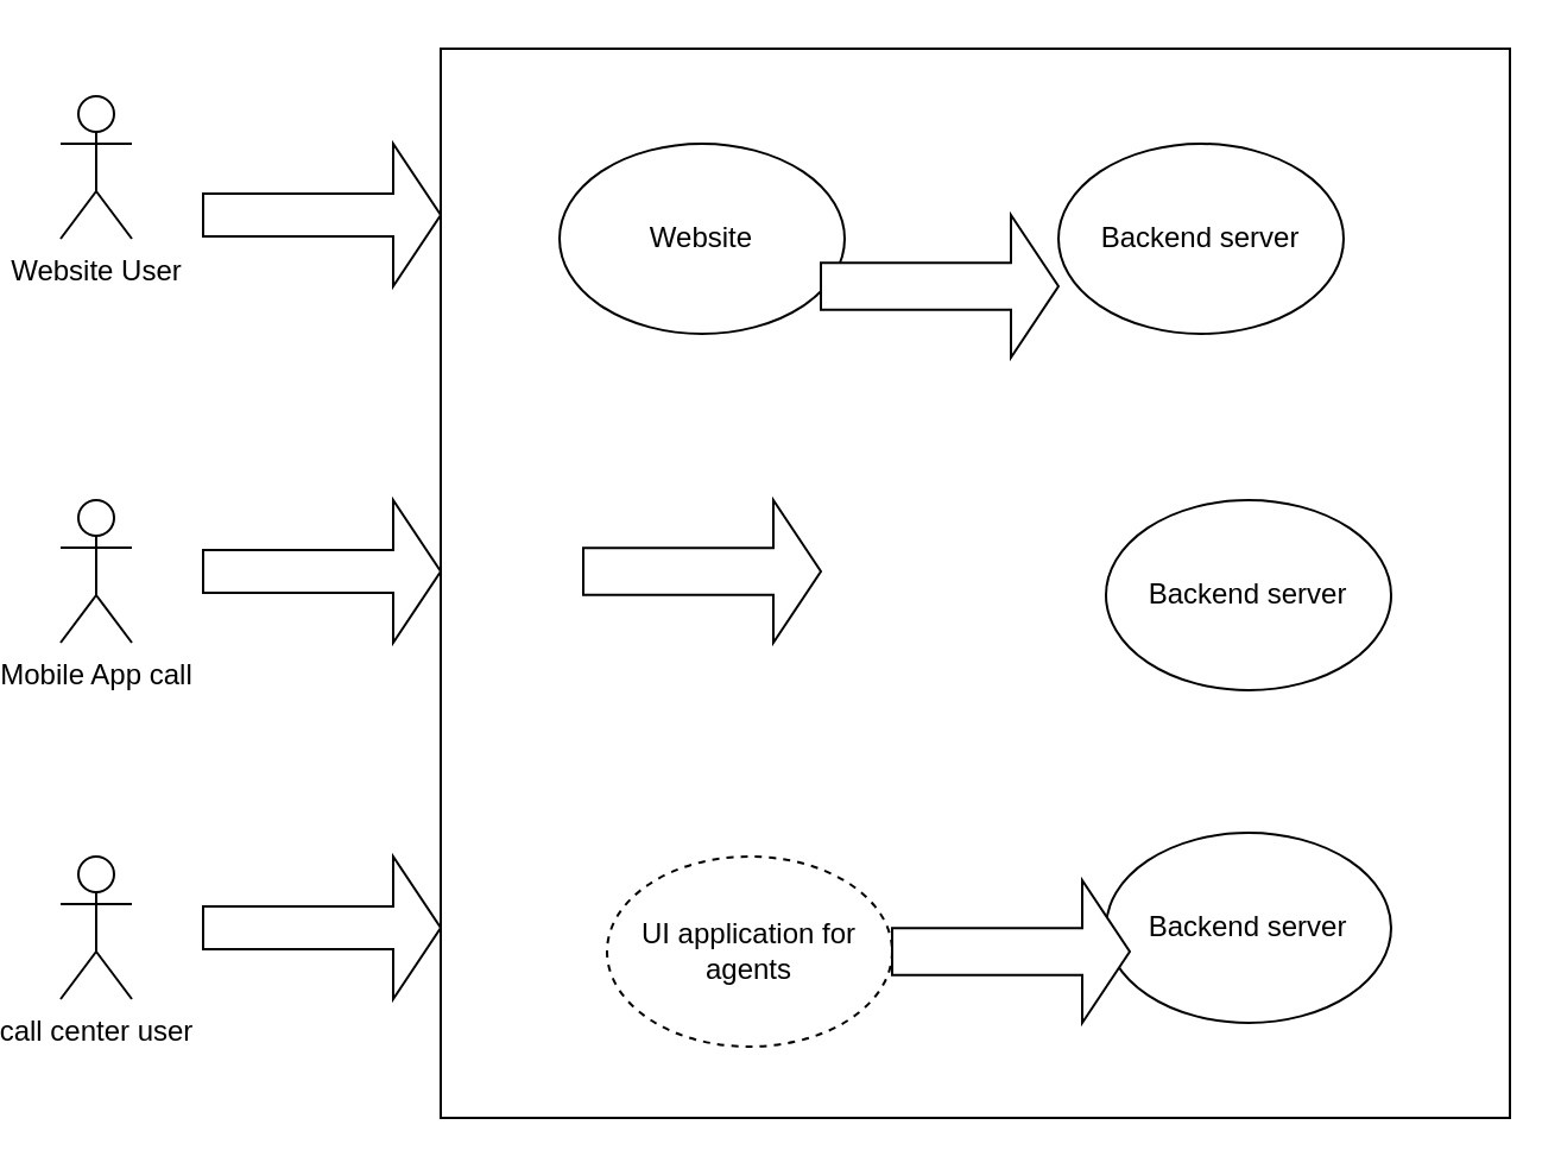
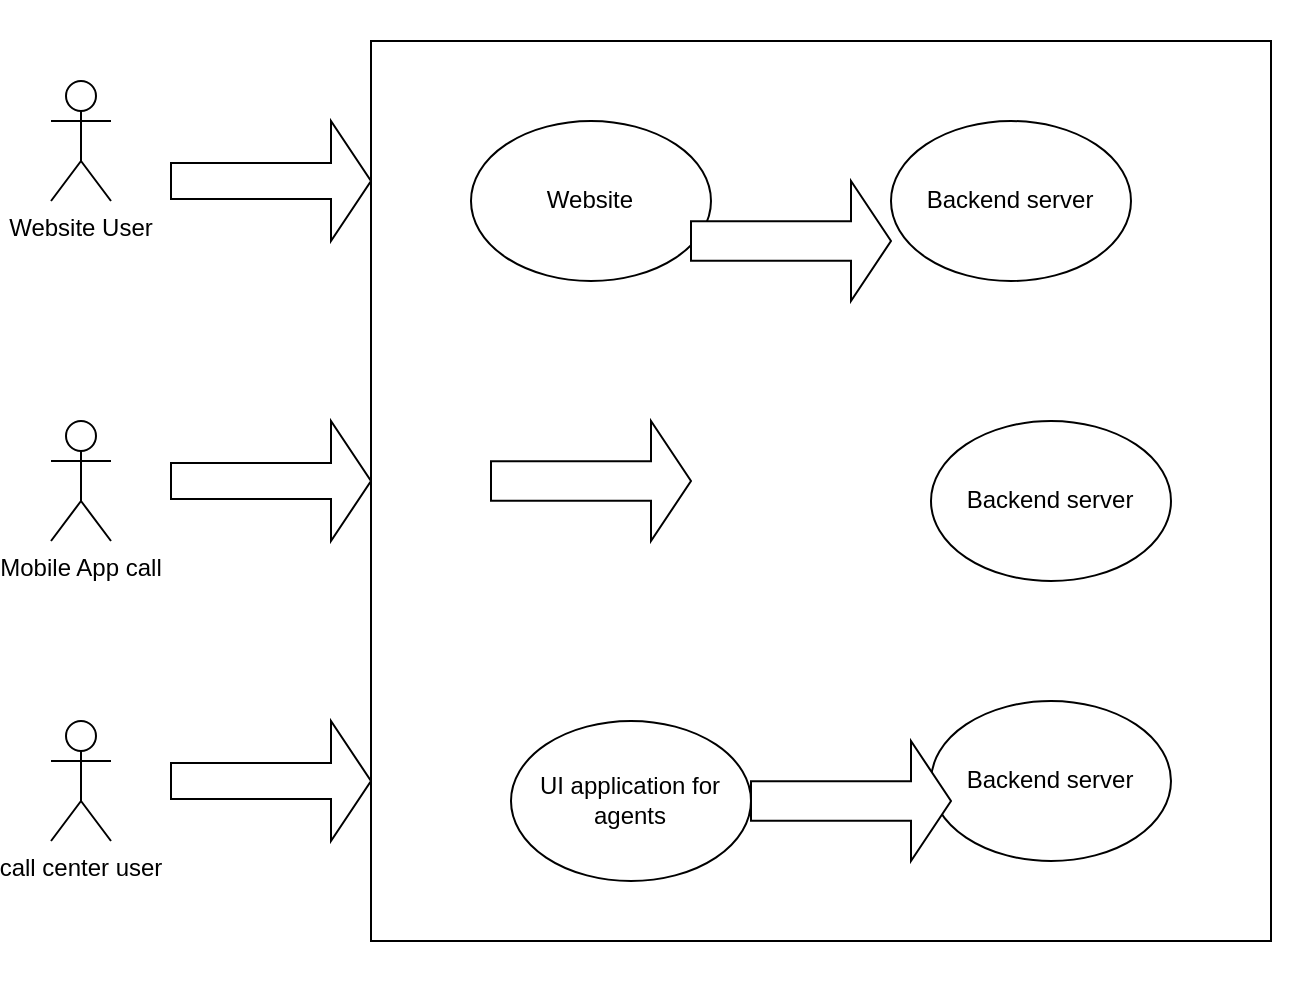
- <mxCell id="8" value="UI application for agents" style="ellipse;whiteSpace=wrap;html=1;dashed=1;" vertex="1" parent="1"><mxGeometry x="250" y="360" width="120" height="80" as="geometry" /></mxCell>
+ <mxCell id="8" value="UI application for agents" style="ellipse;whiteSpace=wrap;html=1;" vertex="1" parent="1"><mxGeometry x="250" y="360" width="120" height="80" as="geometry" /></mxCell>
